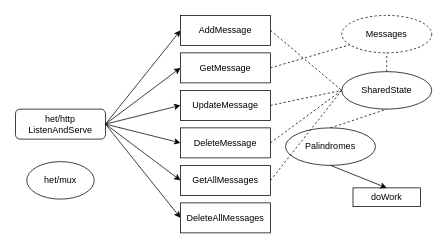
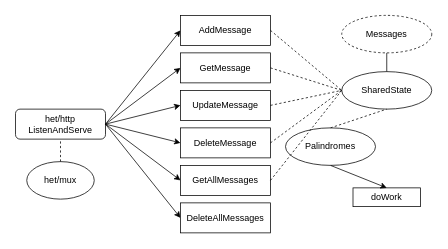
- <mxCell id="23" value="" style="endArrow=none;dashed=1;html=1;rounded=0;exitX=1;exitY=0.5;exitDx=0;exitDy=0;" edge="1" parent="1" source="12" target="17"><mxGeometry width="50" height="50" relative="1" as="geometry"><mxPoint x="400" y="330" as="sourcePoint" /><mxPoint x="495" y="145" as="targetPoint" /></mxGeometry></mxCell>
+ <mxCell id="23" value="" style="endArrow=none;dashed=1;html=1;rounded=0;exitX=1;exitY=0.5;exitDx=0;exitDy=0;entryX=0;entryY=0.5;entryDx=0;entryDy=0;" edge="1" parent="1" source="12" target="10"><mxGeometry width="50" height="50" relative="1" as="geometry"><mxPoint x="400" y="330" as="sourcePoint" /><mxPoint x="495" y="145" as="targetPoint" /></mxGeometry></mxCell>
- <mxCell id="27" value="" style="endArrow=none;dashed=1;html=1;rounded=0;entryX=0.5;entryY=1;entryDx=0;entryDy=0;exitX=0.5;exitY=0;exitDx=0;exitDy=0;" edge="1" parent="1" source="10" target="17"><mxGeometry width="50" height="50" relative="1" as="geometry"><mxPoint x="350" y="200" as="sourcePoint" /><mxPoint x="400" y="150" as="targetPoint" /></mxGeometry></mxCell>
+ <mxCell id="27" value="" style="endArrow=none;dashed=0;html=1;rounded=0;entryX=0.5;entryY=1;entryDx=0;entryDy=0;exitX=0.5;exitY=0;exitDx=0;exitDy=0;" edge="1" parent="1" source="10" target="17"><mxGeometry width="50" height="50" relative="1" as="geometry"><mxPoint x="350" y="200" as="sourcePoint" /><mxPoint x="400" y="150" as="targetPoint" /></mxGeometry></mxCell>
+ <mxCell id="28" value="" style="endArrow=none;dashed=1;html=1;rounded=0;entryX=0.5;entryY=1;entryDx=0;entryDy=0;exitX=0.5;exitY=0;exitDx=0;exitDy=0;" edge="1" parent="1" source="3" target="2"><mxGeometry width="50" height="50" relative="1" as="geometry"><mxPoint x="120" y="330" as="sourcePoint" /><mxPoint x="170" y="280" as="targetPoint" /></mxGeometry></mxCell>
